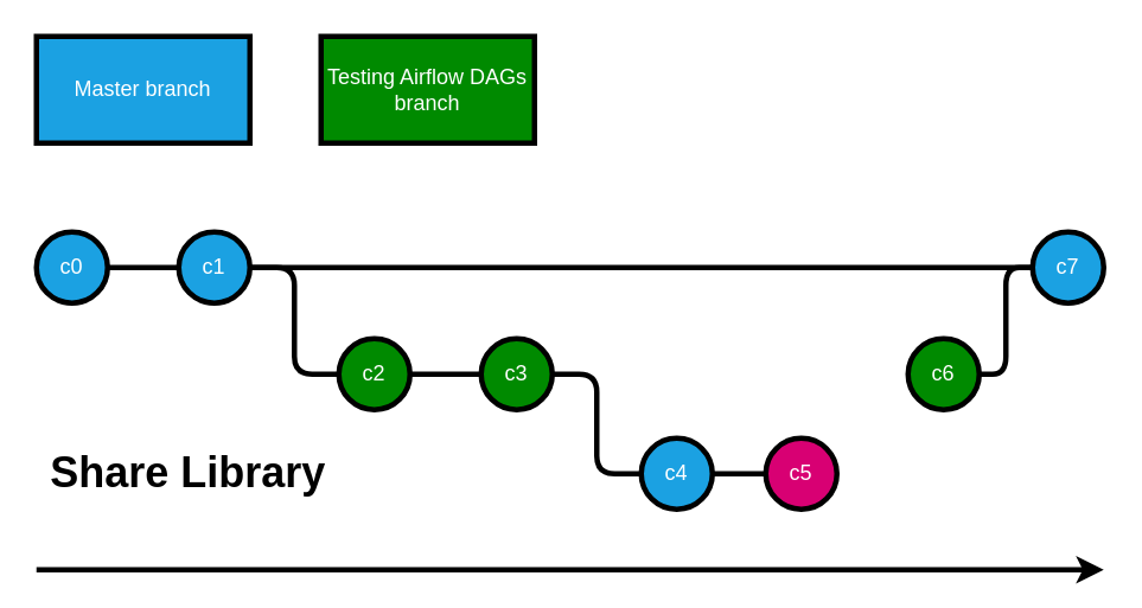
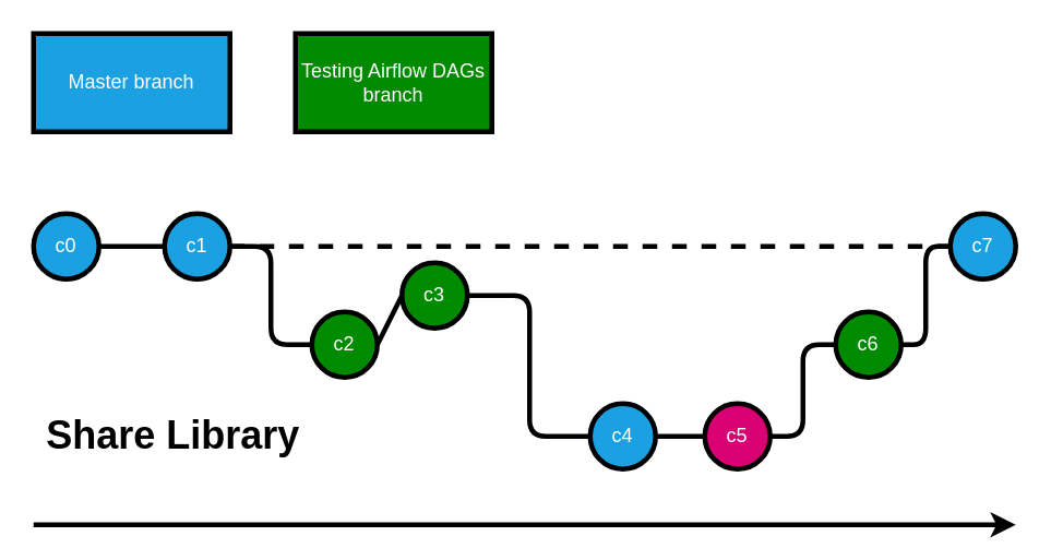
- <mxCell id="8" value="" style="endArrow=none;html=1;strokeWidth=3;entryX=0;entryY=0.5;entryDx=0;entryDy=0;exitX=1;exitY=0.5;exitDx=0;exitDy=0;" parent="1" source="5" target="7" edge="1"><mxGeometry width="50" height="50" relative="1" as="geometry"><mxPoint x="-20" y="240" as="sourcePoint" /><mxPoint x="30" y="190" as="targetPoint" /></mxGeometry></mxCell>
+ <mxCell id="8" value="" style="endArrow=none;html=1;strokeWidth=3;entryX=0;entryY=0.5;entryDx=0;entryDy=0;exitX=1;exitY=0.5;exitDx=0;exitDy=0;dashed=1;" parent="1" source="5" target="7" edge="1"><mxGeometry width="50" height="50" relative="1" as="geometry"><mxPoint x="-20" y="240" as="sourcePoint" /><mxPoint x="30" y="190" as="targetPoint" /></mxGeometry></mxCell>
- <mxCell id="11" value="c3" style="ellipse;whiteSpace=wrap;html=1;aspect=fixed;fillColor=#008a00;strokeColor=#000000;fontColor=#ffffff;strokeWidth=3;" parent="1" vertex="1"><mxGeometry x="270" y="190" width="40" height="40" as="geometry" /></mxCell>
+ <mxCell id="11" value="c3" style="ellipse;whiteSpace=wrap;html=1;aspect=fixed;fillColor=#008a00;strokeColor=#000000;fontColor=#ffffff;strokeWidth=3;" parent="1" vertex="1"><mxGeometry x="245" y="160" width="40" height="40" as="geometry" /></mxCell>
+ <mxCell id="18" value="" style="edgeStyle=elbowEdgeStyle;elbow=horizontal;endArrow=none;html=1;strokeWidth=3;endFill=0;entryX=1;entryY=0.5;entryDx=0;entryDy=0;exitX=0;exitY=0.5;exitDx=0;exitDy=0;" parent="1" source="15" target="14" edge="1"><mxGeometry width="50" height="50" relative="1" as="geometry"><mxPoint x="460" y="200" as="sourcePoint" /><mxPoint x="370" y="270" as="targetPoint" /></mxGeometry></mxCell>
